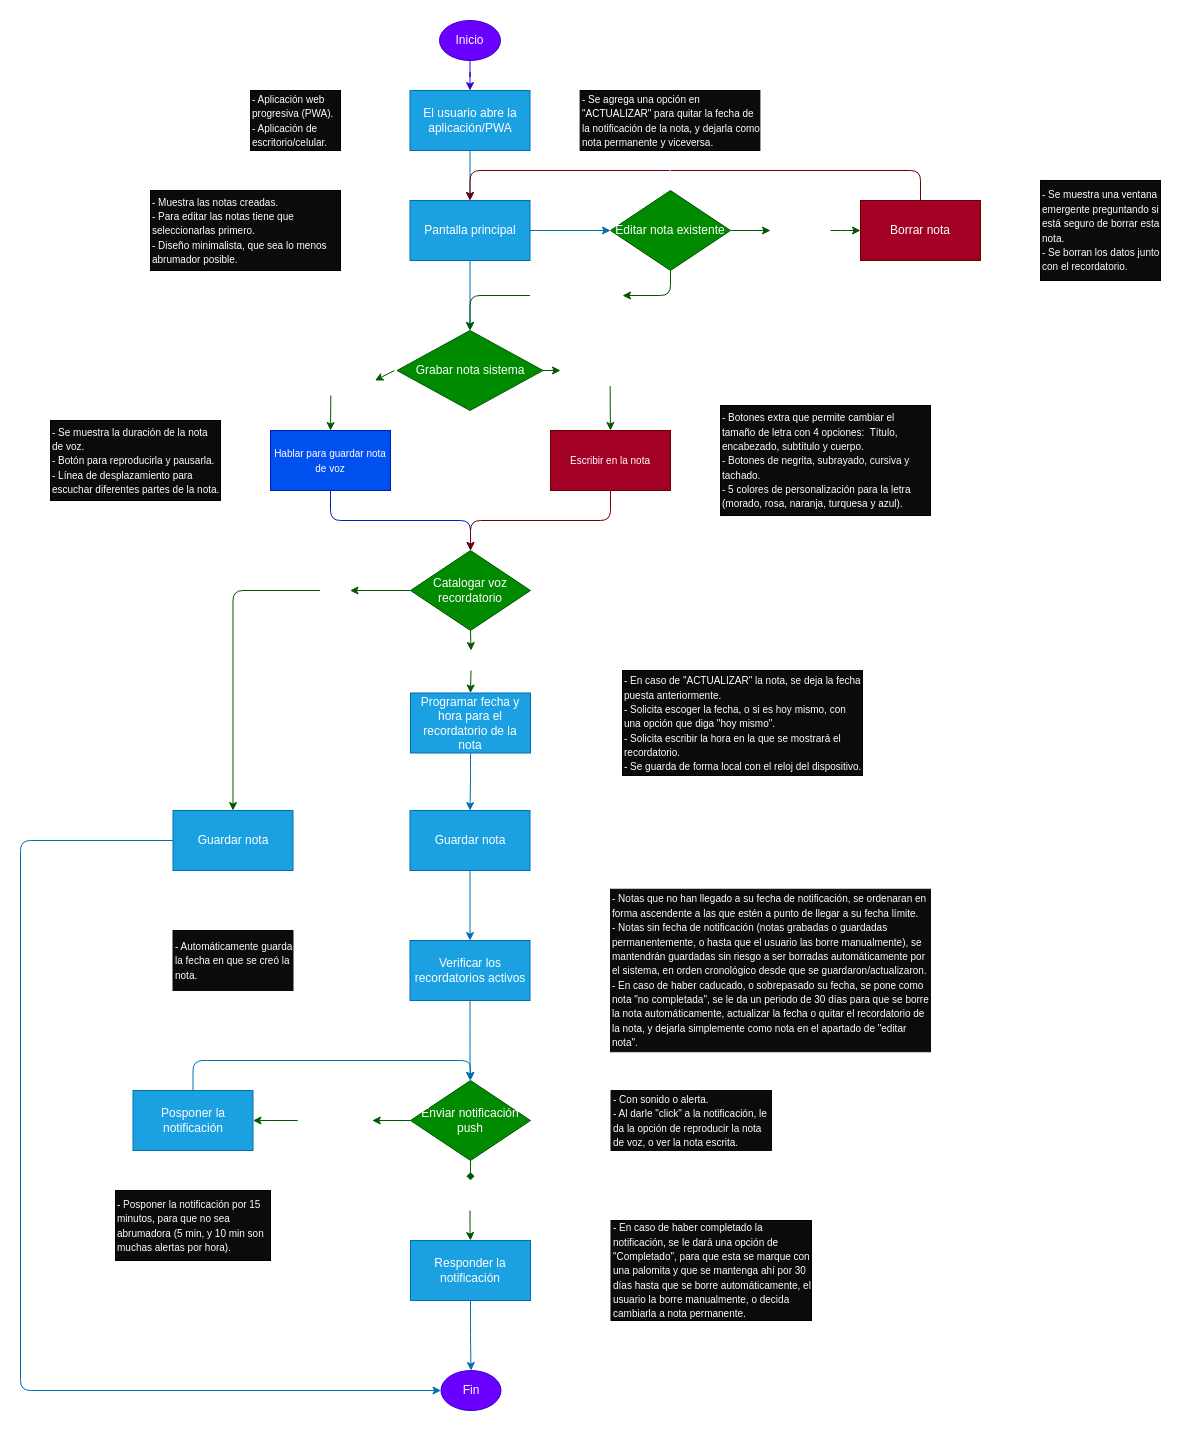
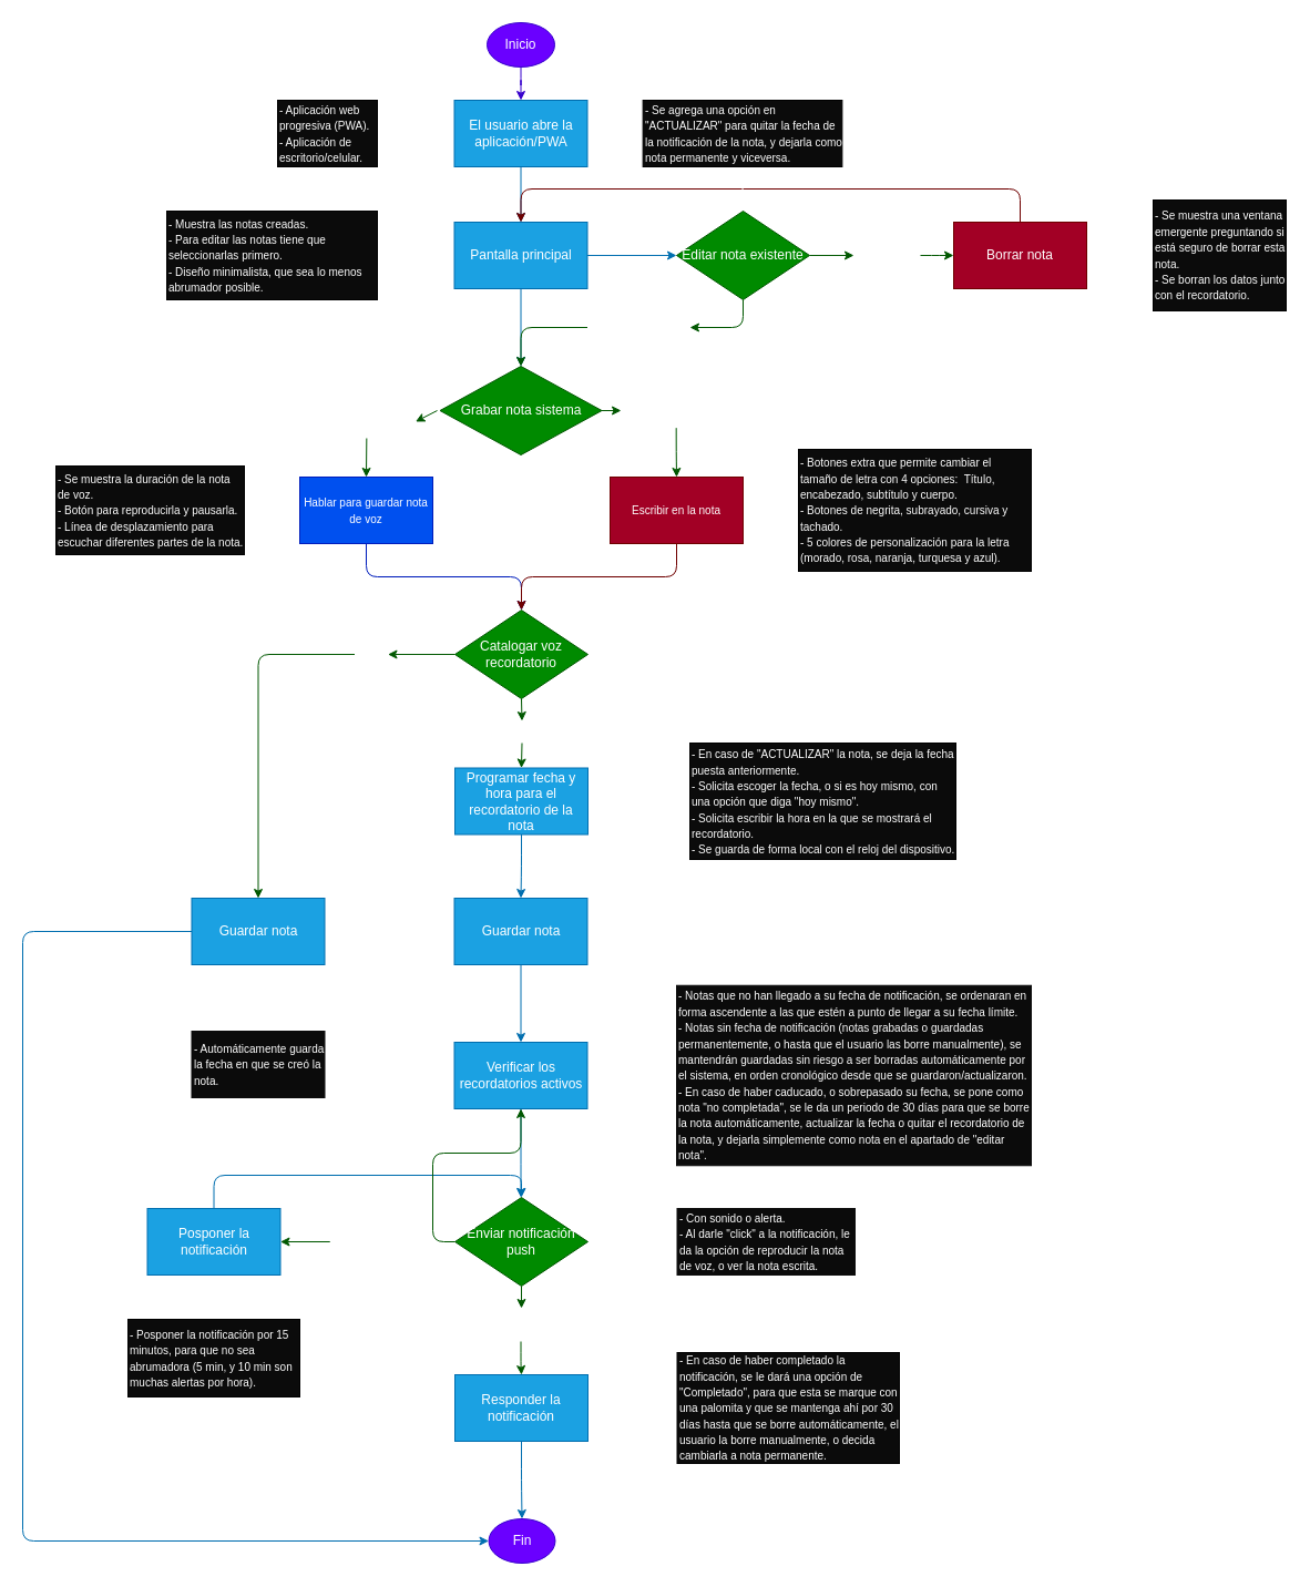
- <mxCell id="79" value="" style="edgeStyle=orthogonalEdgeStyle;orthogonalLoop=1;jettySize=auto;html=1;exitX=0;exitY=0.5;exitDx=0;exitDy=0;entryX=1;entryY=0.5;entryDx=0;entryDy=0;fillColor=#008a00;strokeColor=#005700;" edge="1" parent="1" source="56" target="80"><mxGeometry relative="1" as="geometry"><mxPoint x="410" y="1120" as="sourcePoint" /><mxPoint x="253" y="1120" as="targetPoint" /></mxGeometry></mxCell>
+ <mxCell id="79" value="" style="edgeStyle=orthogonalEdgeStyle;orthogonalLoop=1;jettySize=auto;html=1;exitX=0;exitY=0.5;exitDx=0;exitDy=0;fillColor=#008a00;strokeColor=#005700;" edge="1" parent="1" source="56" target="26"><mxGeometry relative="1" as="geometry"><mxPoint x="410" y="1120" as="sourcePoint" /><mxPoint x="253" y="1120" as="targetPoint" /></mxGeometry></mxCell>
- <mxCell id="77" value="" style="edgeStyle=orthogonalEdgeStyle;orthogonalLoop=1;jettySize=auto;html=1;fillColor=#008a00;strokeColor=#005700;endArrow=diamond;" edge="1" parent="1" source="56" target="78"><mxGeometry relative="1" as="geometry"><mxPoint x="470" y="1160" as="sourcePoint" /><mxPoint x="470" y="1240" as="targetPoint" /></mxGeometry></mxCell>
+ <mxCell id="77" value="" style="edgeStyle=orthogonalEdgeStyle;orthogonalLoop=1;jettySize=auto;html=1;fillColor=#008a00;strokeColor=#005700;" edge="1" parent="1" source="56" target="78"><mxGeometry relative="1" as="geometry"><mxPoint x="470" y="1160" as="sourcePoint" /><mxPoint x="470" y="1240" as="targetPoint" /></mxGeometry></mxCell>
